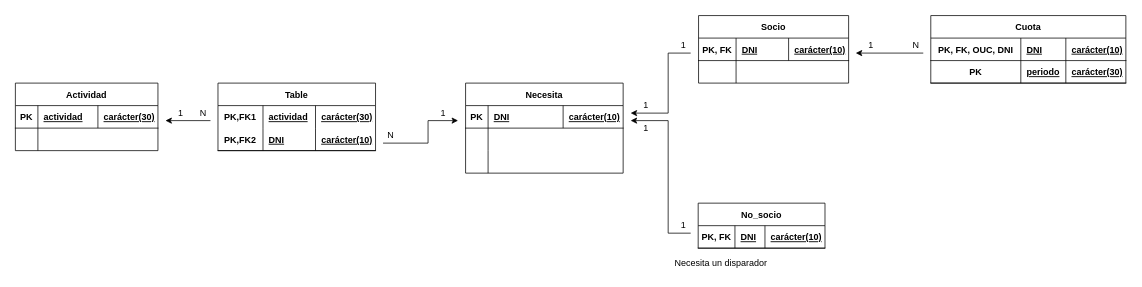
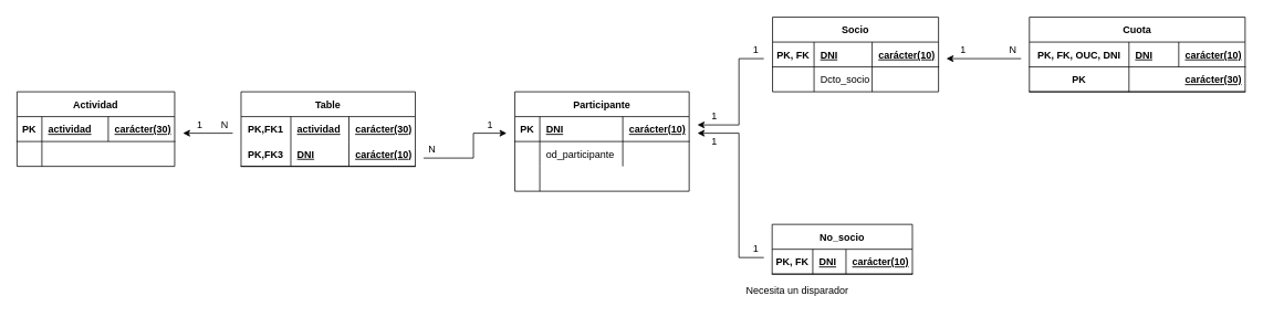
+ <mxCell id="38" value="Dcto_socio" style="shape=partialRectangle;connectable=0;fillColor=none;top=0;left=0;bottom=0;right=0;align=left;spacingLeft=6;overflow=hidden;" parent="36" vertex="1"><mxGeometry x="50" width="70" height="30" as="geometry"><mxRectangle width="70" height="30" as="alternateBounds" /></mxGeometry></mxCell>
- <mxCell id="52" value="periodo" style="shape=partialRectangle;connectable=0;fillColor=none;top=0;left=0;bottom=0;right=0;align=left;spacingLeft=6;fontStyle=5;overflow=hidden;" parent="50" vertex="1"><mxGeometry x="120" width="60" height="30" as="geometry"><mxRectangle width="60" height="30" as="alternateBounds" /></mxGeometry></mxCell>
- <mxCell id="10" value="Necesita" style="shape=table;startSize=30;container=1;collapsible=1;childLayout=tableLayout;fixedRows=1;rowLines=0;fontStyle=1;align=center;resizeLast=1;" parent="1" vertex="1"><mxGeometry x="620" y="110" width="210" height="120" as="geometry" /></mxCell>
+ <mxCell id="10" value="Participante" style="shape=table;startSize=30;container=1;collapsible=1;childLayout=tableLayout;fixedRows=1;rowLines=0;fontStyle=1;align=center;resizeLast=1;" parent="1" vertex="1"><mxGeometry x="620" y="110" width="210" height="120" as="geometry" /></mxCell>
+ <mxCell id="17" value="od_participante" style="shape=partialRectangle;connectable=0;fillColor=none;top=0;left=0;bottom=0;right=0;align=left;spacingLeft=6;overflow=hidden;" parent="15" vertex="1"><mxGeometry x="30" width="100" height="30" as="geometry"><mxRectangle width="100" height="30" as="alternateBounds" /></mxGeometry></mxCell>
- <mxCell id="28" value="PK,FK2" style="shape=partialRectangle;connectable=0;fillColor=none;top=0;left=0;bottom=0;right=0;fontStyle=1;overflow=hidden;" parent="27" vertex="1"><mxGeometry width="60" height="30" as="geometry"><mxRectangle width="60" height="30" as="alternateBounds" /></mxGeometry></mxCell>
+ <mxCell id="28" value="PK,FK3" style="shape=partialRectangle;connectable=0;fillColor=none;top=0;left=0;bottom=0;right=0;fontStyle=1;overflow=hidden;" parent="27" vertex="1"><mxGeometry width="60" height="30" as="geometry"><mxRectangle width="60" height="30" as="alternateBounds" /></mxGeometry></mxCell>
